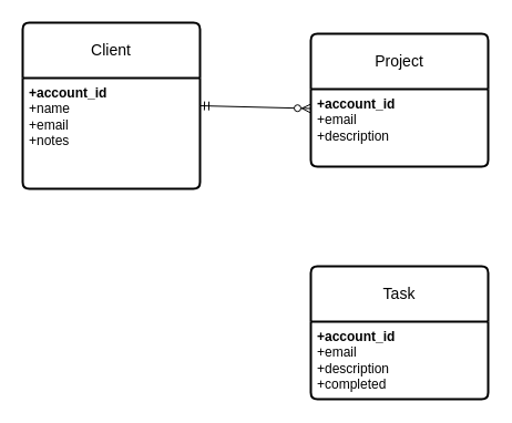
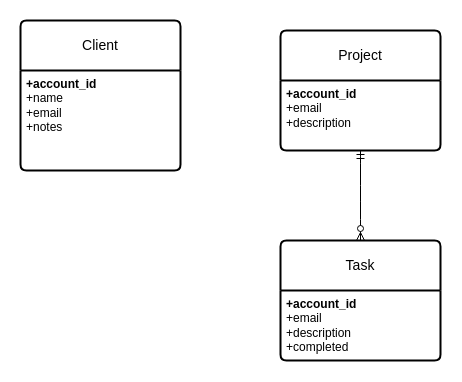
- <mxCell id="8" value="" style="fontSize=12;html=1;endArrow=ERzeroToMany;startArrow=ERmandOne;rounded=0;exitX=1;exitY=0.25;exitDx=0;exitDy=0;entryX=0;entryY=0.25;entryDx=0;entryDy=0;" parent="1" source="3" target="5" edge="1"><mxGeometry width="100" height="100" relative="1" as="geometry"><mxPoint x="150" y="260" as="sourcePoint" /><mxPoint x="250" y="160" as="targetPoint" /></mxGeometry></mxCell>
+ <mxCell id="9" value="" style="fontSize=12;html=1;endArrow=ERzeroToMany;startArrow=ERmandOne;rounded=0;exitX=0.5;exitY=1;exitDx=0;exitDy=0;entryX=0.5;entryY=0;entryDx=0;entryDy=0;edgeStyle=orthogonalEdgeStyle;curved=1;" parent="1" source="5" target="6" edge="1"><mxGeometry width="100" height="100" relative="1" as="geometry"><mxPoint x="350" y="210" as="sourcePoint" /><mxPoint x="450" y="110" as="targetPoint" /></mxGeometry></mxCell>
